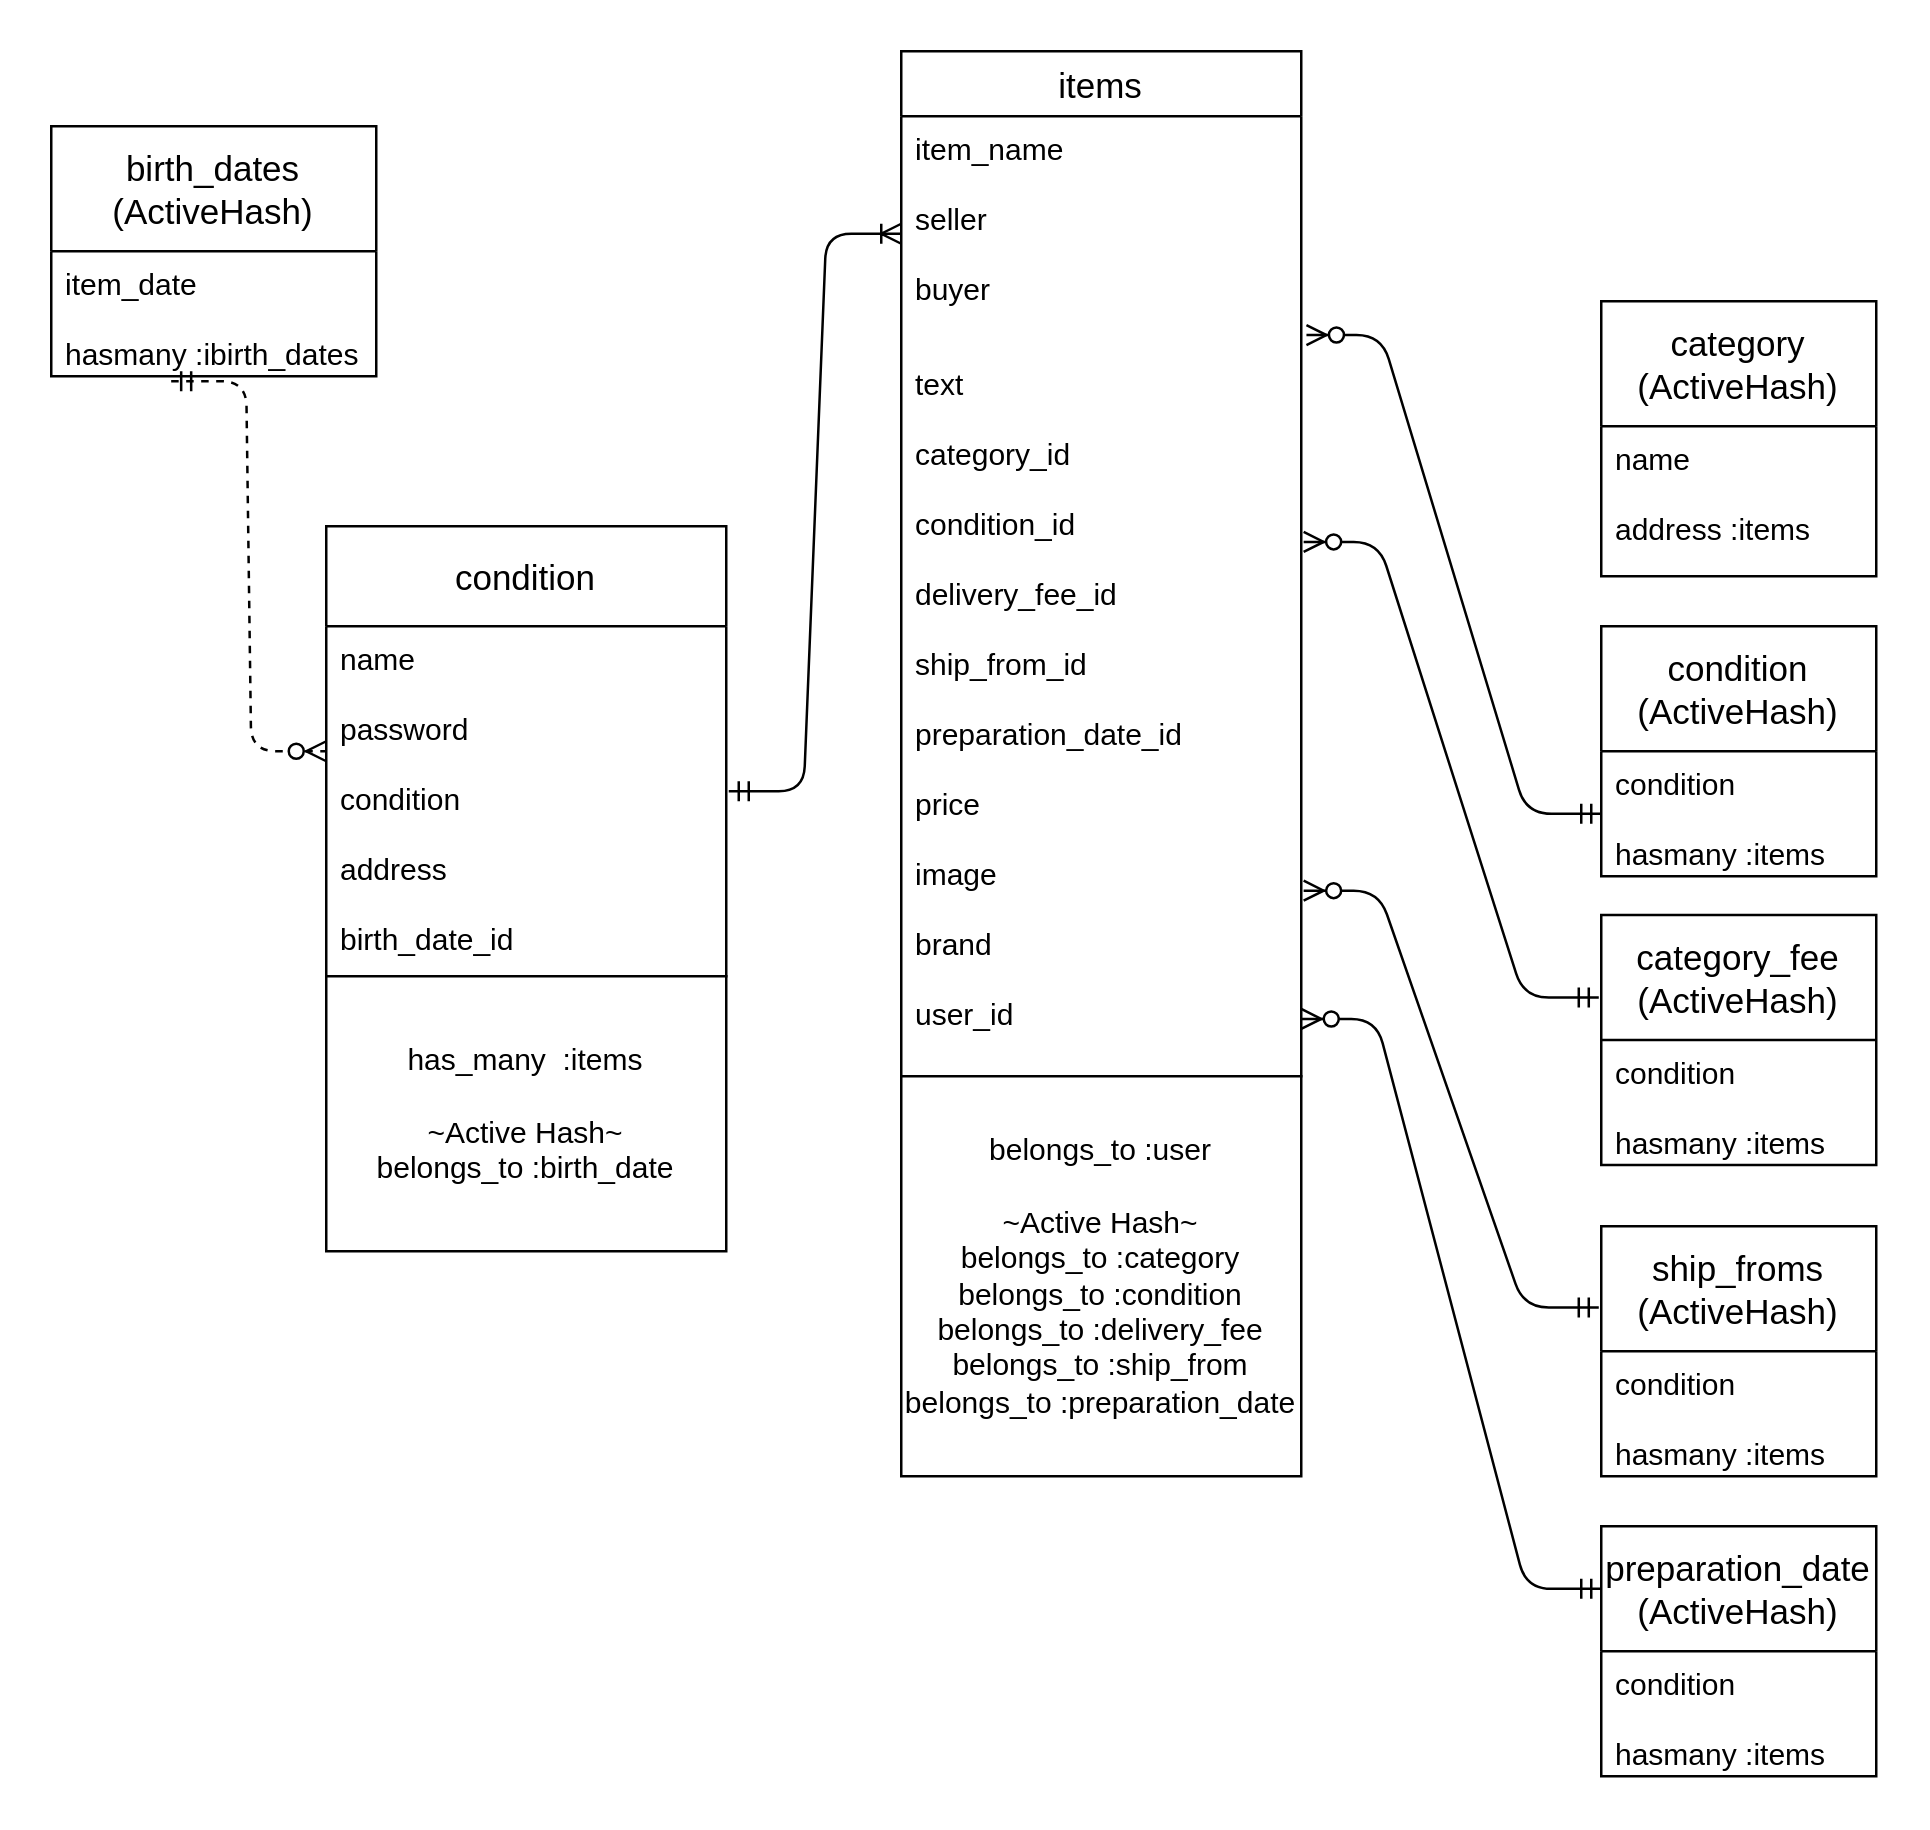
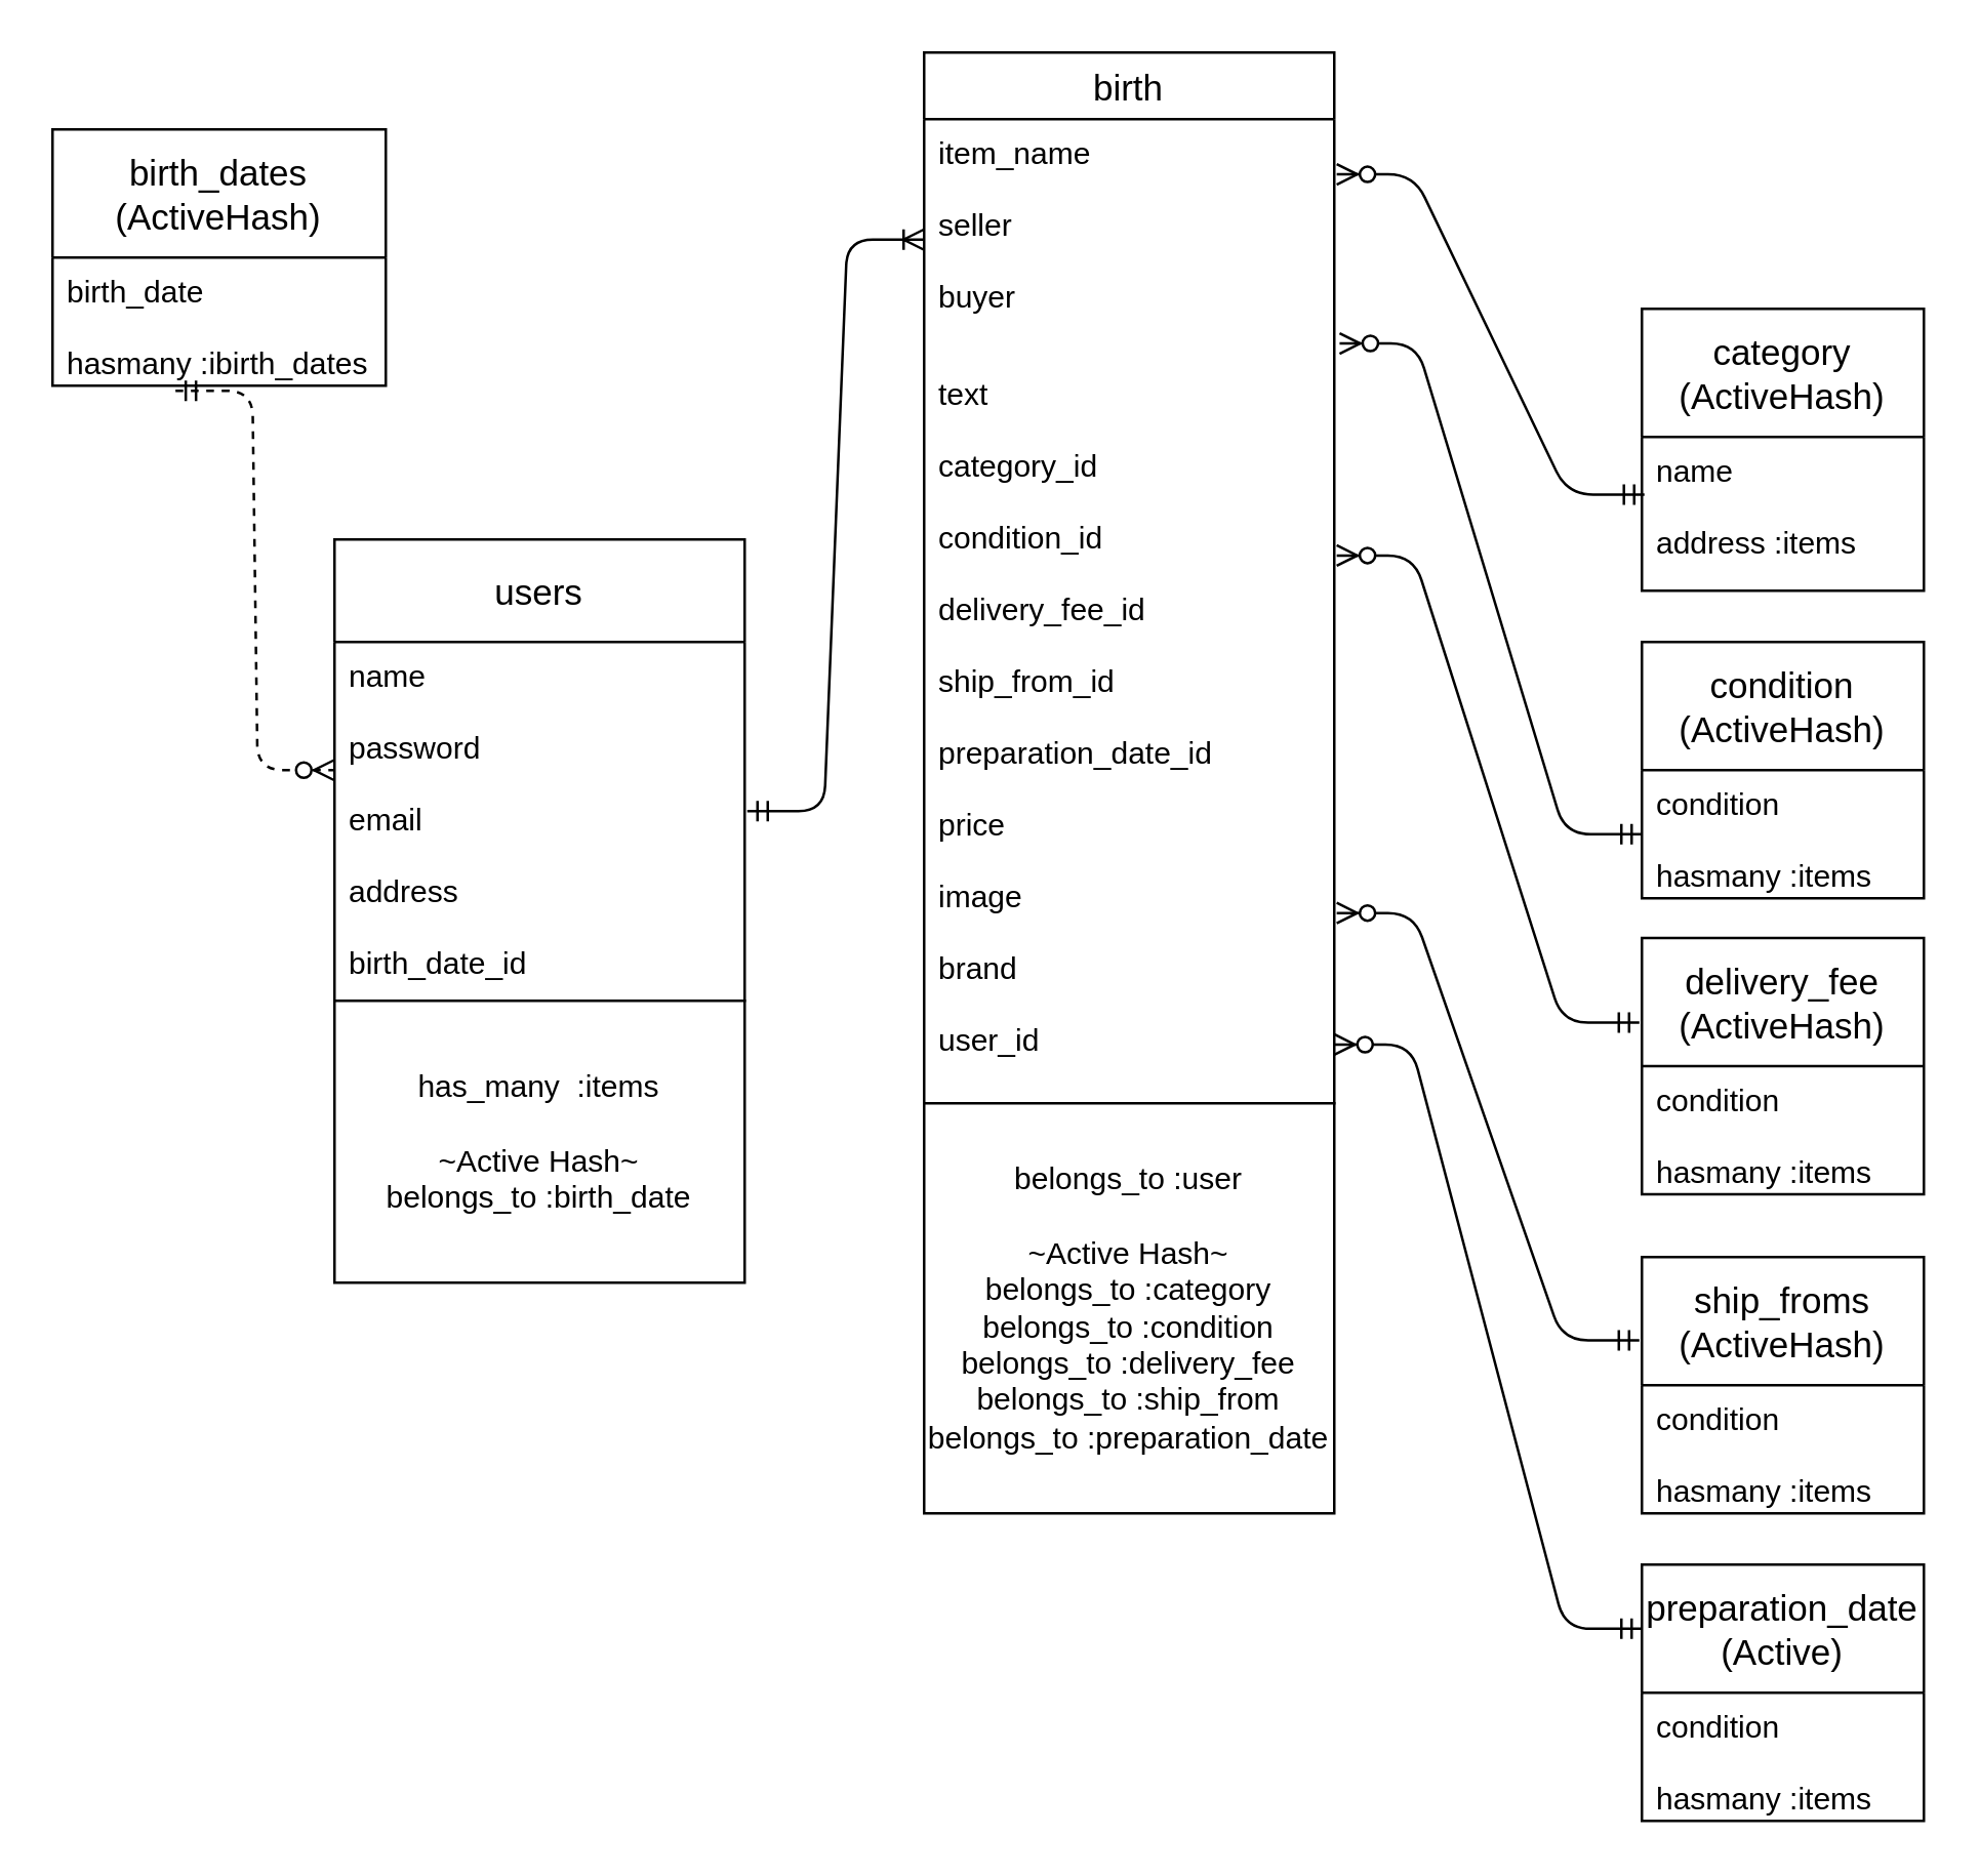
- <mxCell id="4" value="items" style="swimlane;fontStyle=0;childLayout=stackLayout;horizontal=1;startSize=26;horizontalStack=0;resizeParent=1;resizeParentMax=0;resizeLast=0;collapsible=1;marginBottom=0;align=center;fontSize=14;" parent="1" vertex="1"><mxGeometry x="360" y="20" width="160" height="410" as="geometry" /></mxCell>
+ <mxCell id="4" value="birth" style="swimlane;fontStyle=0;childLayout=stackLayout;horizontal=1;startSize=26;horizontalStack=0;resizeParent=1;resizeParentMax=0;resizeLast=0;collapsible=1;marginBottom=0;align=center;fontSize=14;" parent="1" vertex="1"><mxGeometry x="360" y="20" width="160" height="410" as="geometry" /></mxCell>
- <mxCell id="27" value="item_date&#10;&#10;hasmany :ibirth_dates" style="text;strokeColor=none;fillColor=none;spacingLeft=4;spacingRight=4;overflow=hidden;rotatable=0;points=[[0,0.5],[1,0.5]];portConstraint=eastwest;fontSize=12;" parent="26" vertex="1"><mxGeometry y="50" width="130" height="50" as="geometry" /></mxCell>
+ <mxCell id="27" value="birth_date&#10;&#10;hasmany :ibirth_dates" style="text;strokeColor=none;fillColor=none;spacingLeft=4;spacingRight=4;overflow=hidden;rotatable=0;points=[[0,0.5],[1,0.5]];portConstraint=eastwest;fontSize=12;" parent="26" vertex="1"><mxGeometry y="50" width="130" height="50" as="geometry" /></mxCell>
+ <mxCell id="21" value="" style="edgeStyle=entityRelationEdgeStyle;fontSize=12;html=1;endArrow=ERzeroToMany;startArrow=ERmandOne;exitX=0.009;exitY=0.375;exitDx=0;exitDy=0;exitPerimeter=0;entryX=1.006;entryY=0.229;entryDx=0;entryDy=0;entryPerimeter=0;" parent="1" source="10" target="5" edge="1"><mxGeometry width="100" height="100" relative="1" as="geometry"><mxPoint x="440" y="490" as="sourcePoint" /><mxPoint x="540" y="390" as="targetPoint" /></mxGeometry></mxCell>
- <mxCell id="2" value="condition" style="swimlane;fontStyle=0;childLayout=stackLayout;horizontal=1;startSize=40;horizontalStack=0;resizeParent=1;resizeParentMax=0;resizeLast=0;collapsible=1;marginBottom=0;align=center;fontSize=14;" parent="1" vertex="1"><mxGeometry x="130" y="210" width="160" height="180" as="geometry"><mxRectangle x="-710" y="-780" width="70" height="40" as="alternateBounds" /></mxGeometry></mxCell>
+ <mxCell id="2" value="users" style="swimlane;fontStyle=0;childLayout=stackLayout;horizontal=1;startSize=40;horizontalStack=0;resizeParent=1;resizeParentMax=0;resizeLast=0;collapsible=1;marginBottom=0;align=center;fontSize=14;" parent="1" vertex="1"><mxGeometry x="130" y="210" width="160" height="180" as="geometry"><mxRectangle x="-710" y="-780" width="70" height="40" as="alternateBounds" /></mxGeometry></mxCell>
- <mxCell id="3" value="name&#10;&#10;password&#10;&#10;condition&#10;&#10;address&#10;&#10;birth_date_id" style="text;strokeColor=none;fillColor=none;spacingLeft=4;spacingRight=4;overflow=hidden;rotatable=0;points=[[0,0.5],[1,0.5]];portConstraint=eastwest;fontSize=12;" parent="2" vertex="1"><mxGeometry y="40" width="160" height="140" as="geometry" /></mxCell>
+ <mxCell id="3" value="name&#10;&#10;password&#10;&#10;email&#10;&#10;address&#10;&#10;birth_date_id" style="text;strokeColor=none;fillColor=none;spacingLeft=4;spacingRight=4;overflow=hidden;rotatable=0;points=[[0,0.5],[1,0.5]];portConstraint=eastwest;fontSize=12;" parent="2" vertex="1"><mxGeometry y="40" width="160" height="140" as="geometry" /></mxCell>
- <mxCell id="13" value="category_fee&#10;(ActiveHash)" style="swimlane;fontStyle=0;childLayout=stackLayout;horizontal=1;startSize=50;horizontalStack=0;resizeParent=1;resizeParentMax=0;resizeLast=0;collapsible=1;marginBottom=0;align=center;fontSize=14;" parent="1" vertex="1"><mxGeometry x="640" y="365.5" width="110" height="100" as="geometry"><mxRectangle x="-190" y="-820" width="110" height="40" as="alternateBounds" /></mxGeometry></mxCell>
+ <mxCell id="13" value="delivery_fee&#10;(ActiveHash)" style="swimlane;fontStyle=0;childLayout=stackLayout;horizontal=1;startSize=50;horizontalStack=0;resizeParent=1;resizeParentMax=0;resizeLast=0;collapsible=1;marginBottom=0;align=center;fontSize=14;" parent="1" vertex="1"><mxGeometry x="640" y="365.5" width="110" height="100" as="geometry"><mxRectangle x="-190" y="-820" width="110" height="40" as="alternateBounds" /></mxGeometry></mxCell>
- <mxCell id="17" value="preparation_date&#10;(ActiveHash)" style="swimlane;fontStyle=0;childLayout=stackLayout;horizontal=1;startSize=50;horizontalStack=0;resizeParent=1;resizeParentMax=0;resizeLast=0;collapsible=1;marginBottom=0;align=center;fontSize=14;" parent="1" vertex="1"><mxGeometry x="640" y="610" width="110" height="100" as="geometry"><mxRectangle x="-190" y="-820" width="110" height="40" as="alternateBounds" /></mxGeometry></mxCell>
+ <mxCell id="17" value="preparation_date&#10;(Active)" style="swimlane;fontStyle=0;childLayout=stackLayout;horizontal=1;startSize=50;horizontalStack=0;resizeParent=1;resizeParentMax=0;resizeLast=0;collapsible=1;marginBottom=0;align=center;fontSize=14;" parent="1" vertex="1"><mxGeometry x="640" y="610" width="110" height="100" as="geometry"><mxRectangle x="-190" y="-820" width="110" height="40" as="alternateBounds" /></mxGeometry></mxCell>
